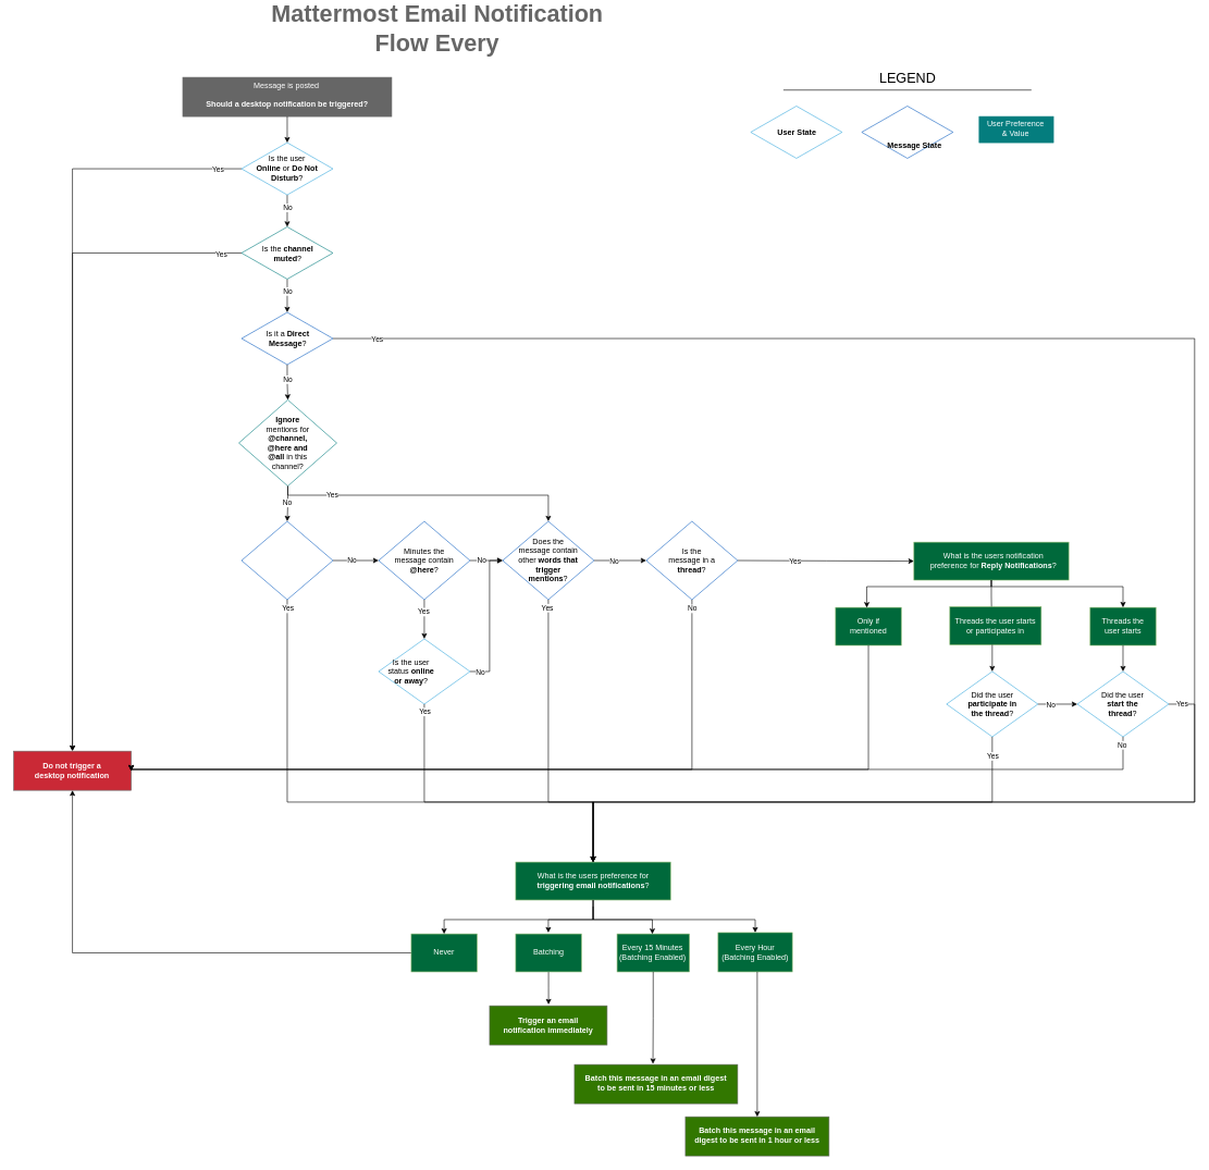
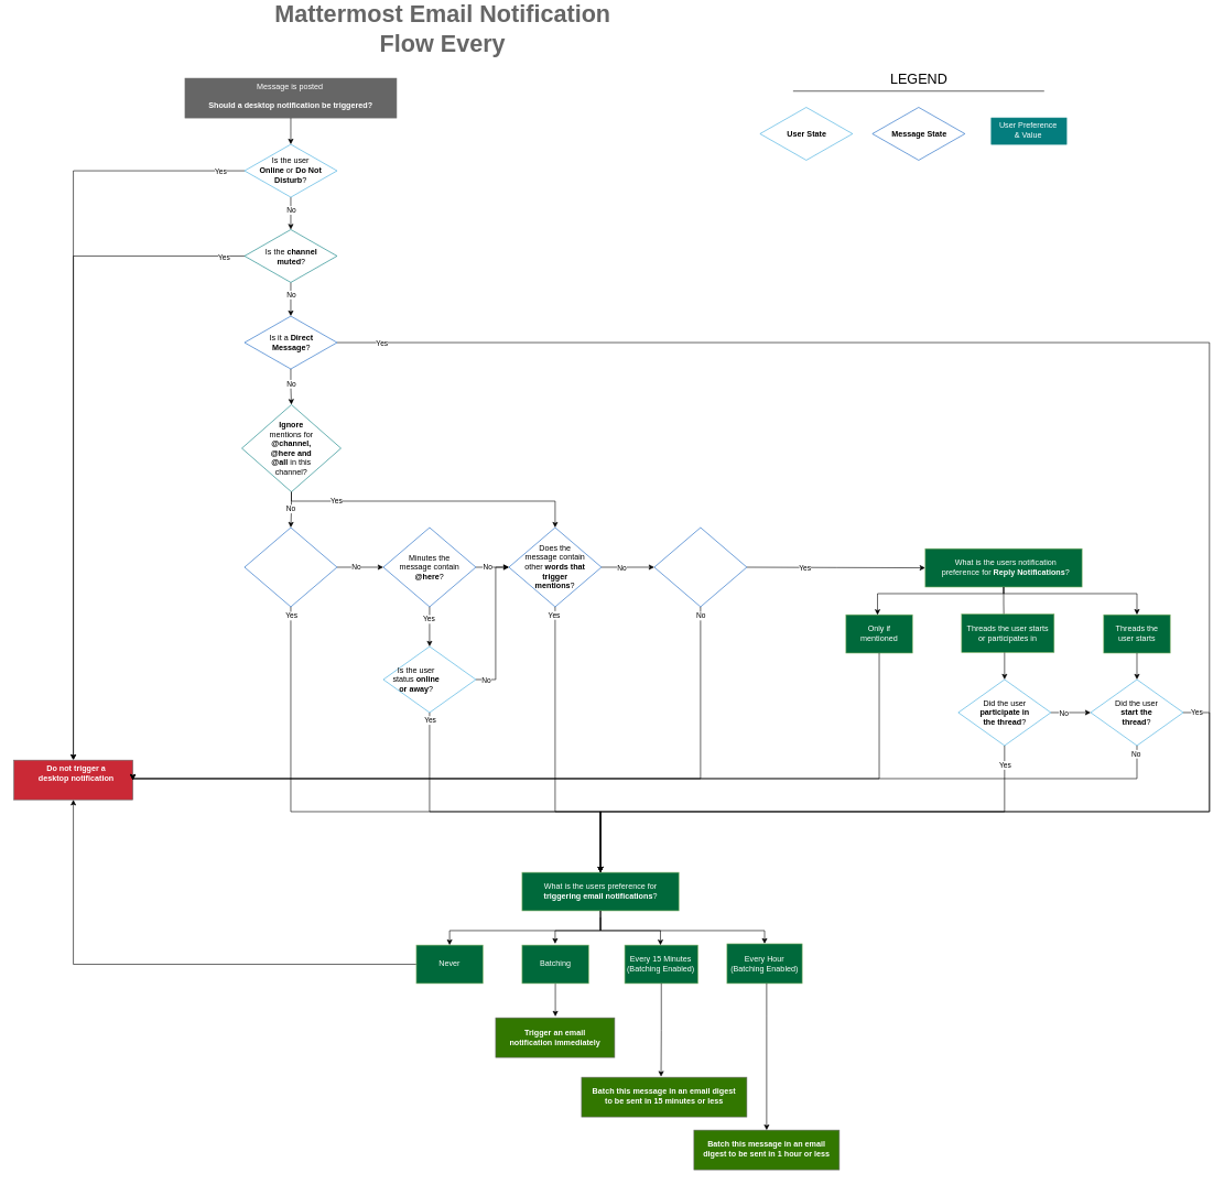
- <mxCell id="27" value="&lt;b&gt;Message State&lt;/b&gt;" style="text;html=1;align=center;verticalAlign=middle;whiteSpace=wrap;rounded=0;" vertex="1" parent="25"><mxGeometry x="26" y="45" width="110" height="30" as="geometry" /></mxCell>
+ <mxCell id="27" value="&lt;b&gt;Message State&lt;/b&gt;" style="text;html=1;align=center;verticalAlign=middle;whiteSpace=wrap;rounded=0;" vertex="1" parent="25"><mxGeometry x="16" y="25" width="110" height="30" as="geometry" /></mxCell>
- <mxCell id="38" value="Is the message in a &lt;b&gt;thread&lt;/b&gt;?" style="text;html=1;align=center;verticalAlign=middle;whiteSpace=wrap;rounded=0;" vertex="1" parent="34"><mxGeometry x="33" y="37.5" width="74" height="45" as="geometry" /></mxCell>
- <mxCell id="81" value="Do not trigger a desktop notification" style="text;html=1;align=center;verticalAlign=middle;whiteSpace=wrap;rounded=0;fontColor=#FFFFFF;fontStyle=1" vertex="1" parent="79"><mxGeometry x="27.34" y="17" width="125.31" height="30" as="geometry" /></mxCell>
+ <mxCell id="81" value="Do not trigger a desktop notification" style="text;html=1;align=center;verticalAlign=middle;whiteSpace=wrap;rounded=0;fontColor=#FFFFFF;fontStyle=1" vertex="1" parent="79"><mxGeometry x="32.34" y="7" width="125.31" height="30" as="geometry" /></mxCell>
